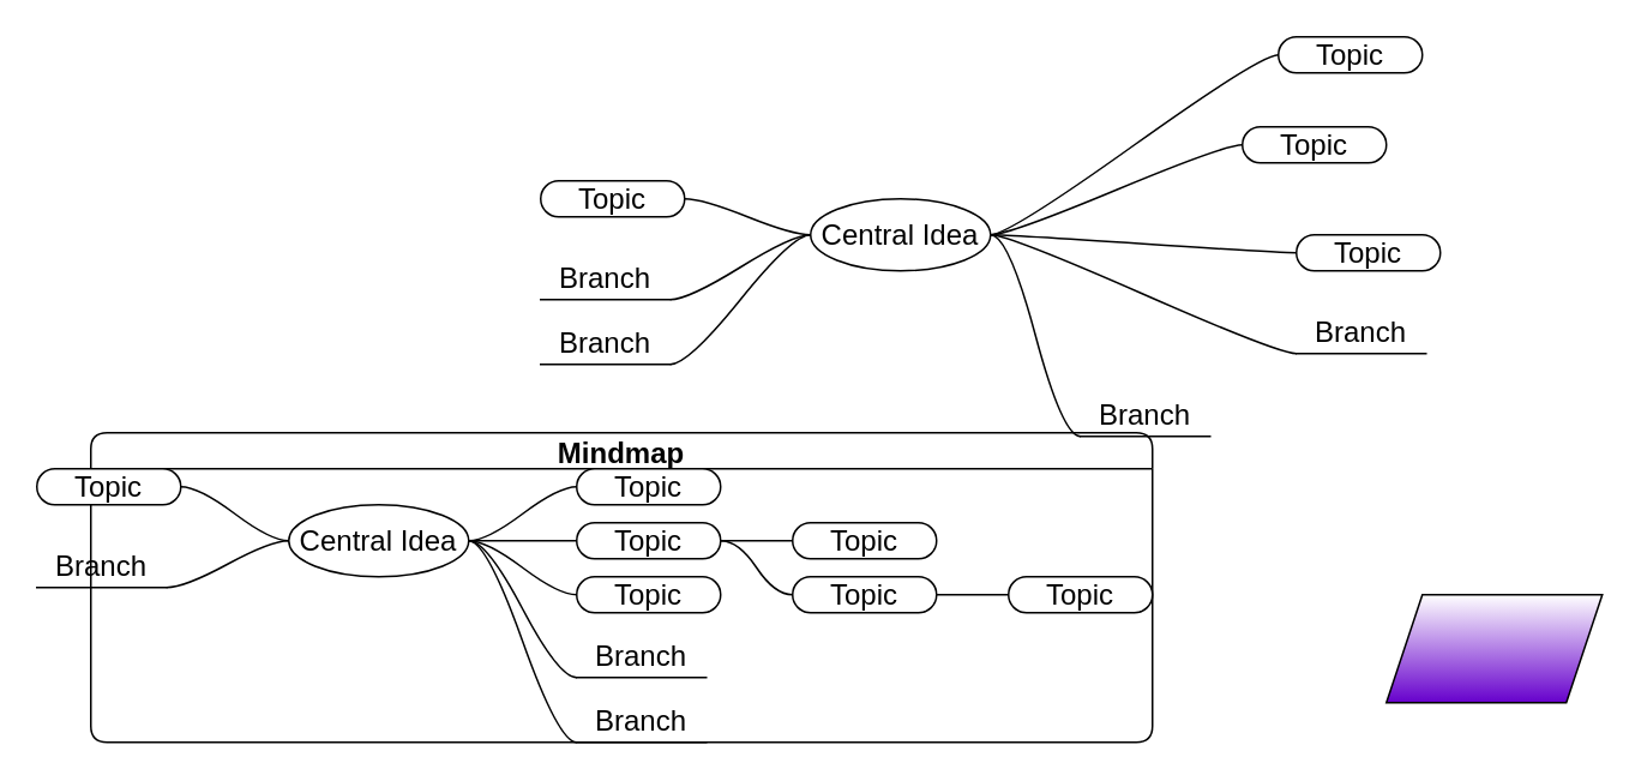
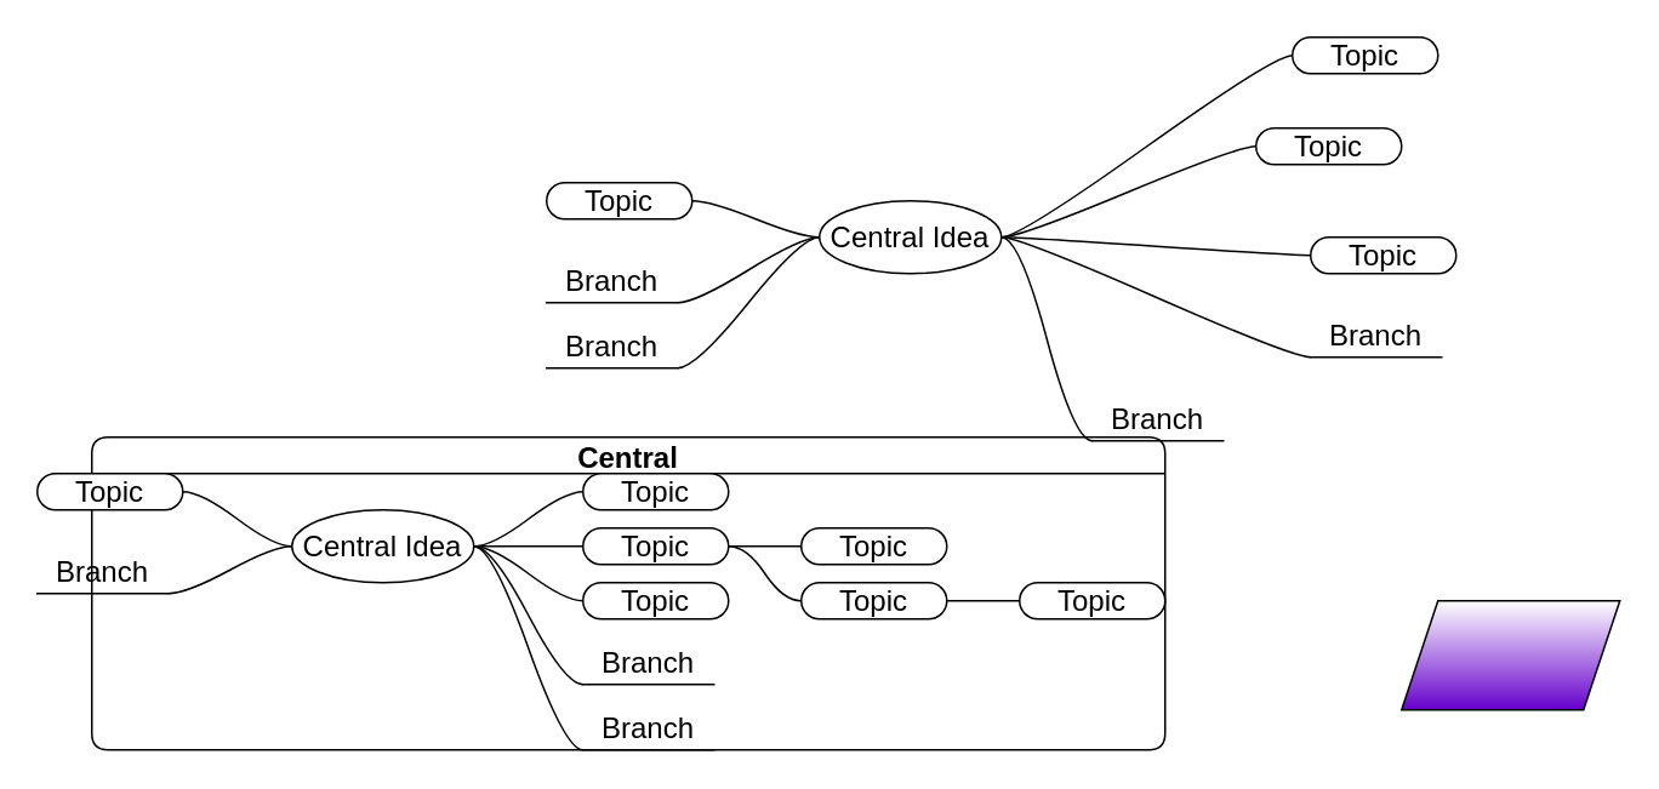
- <mxCell id="2" value="Mindmap" style="swimlane;startSize=20;horizontal=1;containerType=tree;rounded=1;shadow=0;glass=0;comic=0;fontSize=16;container=0;" parent="1" vertex="1"><mxGeometry x="50" y="240" width="590" height="172" as="geometry" /></mxCell>
+ <mxCell id="2" value="Central" style="swimlane;startSize=20;horizontal=1;containerType=tree;rounded=1;shadow=0;glass=0;comic=0;fontSize=16;container=0;" parent="1" vertex="1"><mxGeometry x="50" y="240" width="590" height="172" as="geometry" /></mxCell>
